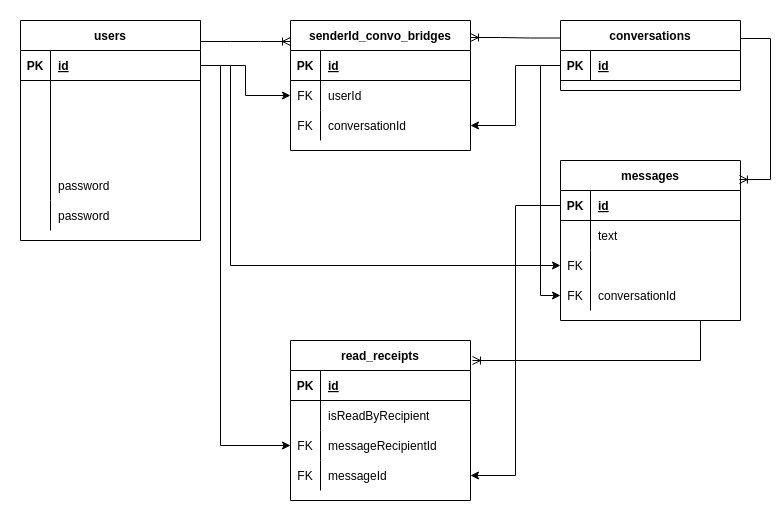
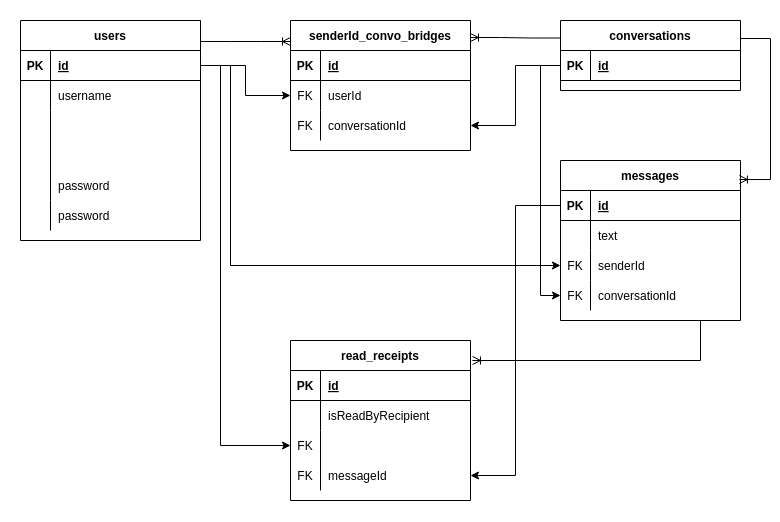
+ <mxCell id="9" value="username" style="shape=partialRectangle;connectable=0;fillColor=none;top=0;left=0;bottom=0;right=0;align=left;spacingLeft=6;overflow=hidden;" vertex="1" parent="7"><mxGeometry x="30" width="150" height="30" as="geometry"><mxRectangle width="150" height="30" as="alternateBounds" /></mxGeometry></mxCell>
+ <mxCell id="44" value="senderId" style="shape=partialRectangle;connectable=0;fillColor=none;top=0;left=0;bottom=0;right=0;align=left;spacingLeft=6;overflow=hidden;" vertex="1" parent="42"><mxGeometry x="30" width="150" height="30" as="geometry"><mxRectangle width="150" height="30" as="alternateBounds" /></mxGeometry></mxCell>
- <mxCell id="57" value="messageRecipientId" style="shape=partialRectangle;connectable=0;fillColor=none;top=0;left=0;bottom=0;right=0;align=left;spacingLeft=6;overflow=hidden;" vertex="1" parent="55"><mxGeometry x="30" width="150" height="30" as="geometry"><mxRectangle width="150" height="30" as="alternateBounds" /></mxGeometry></mxCell>
